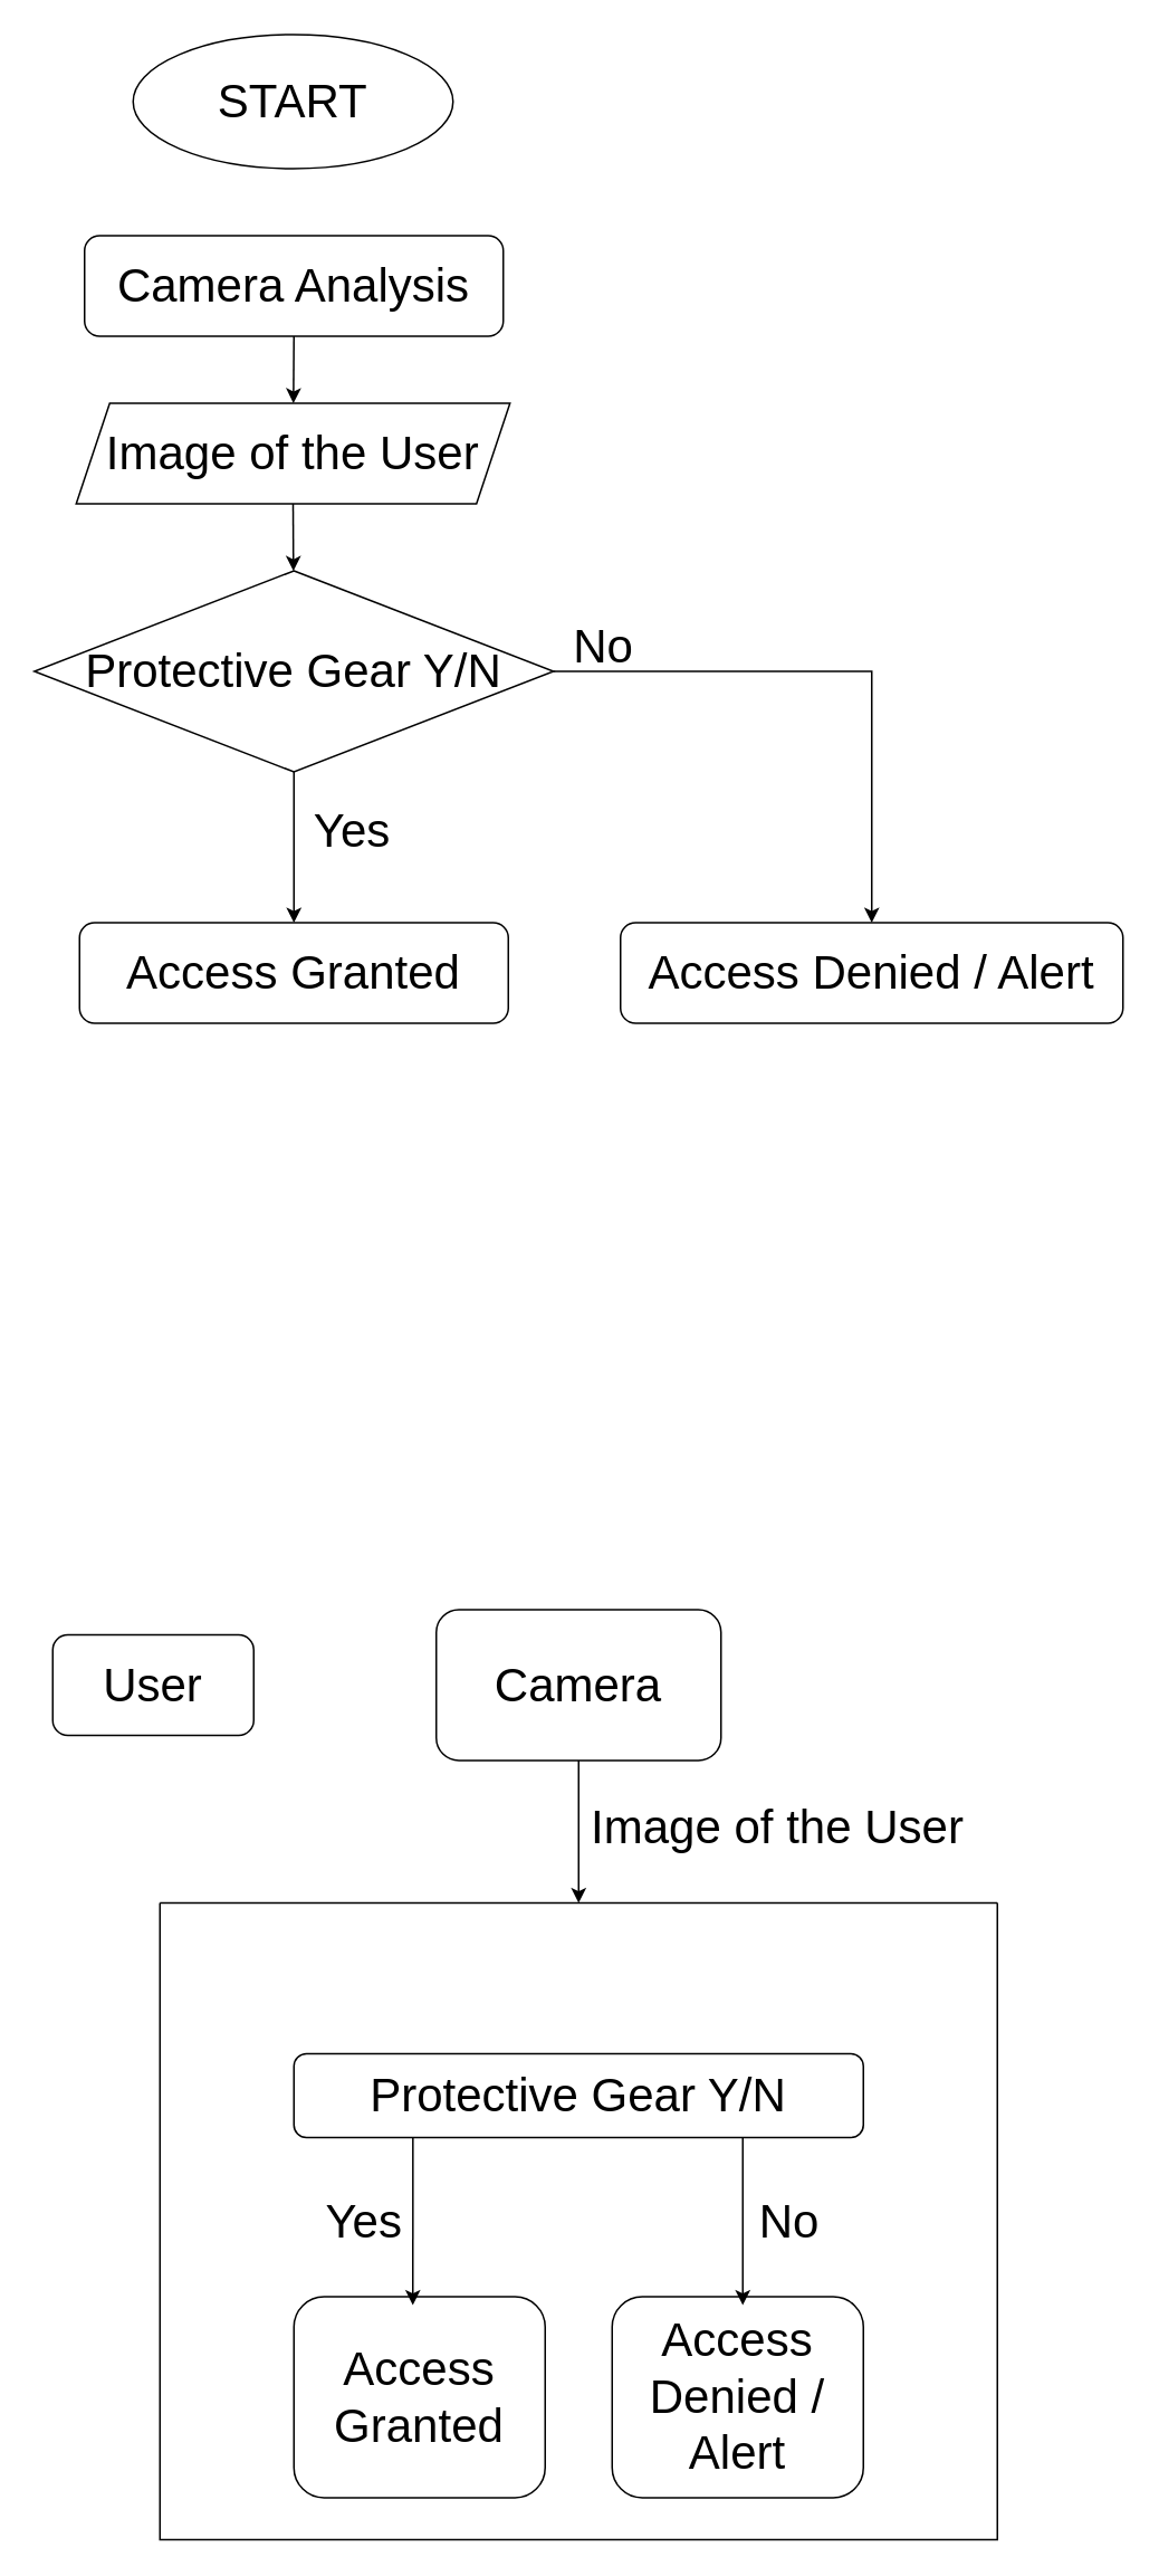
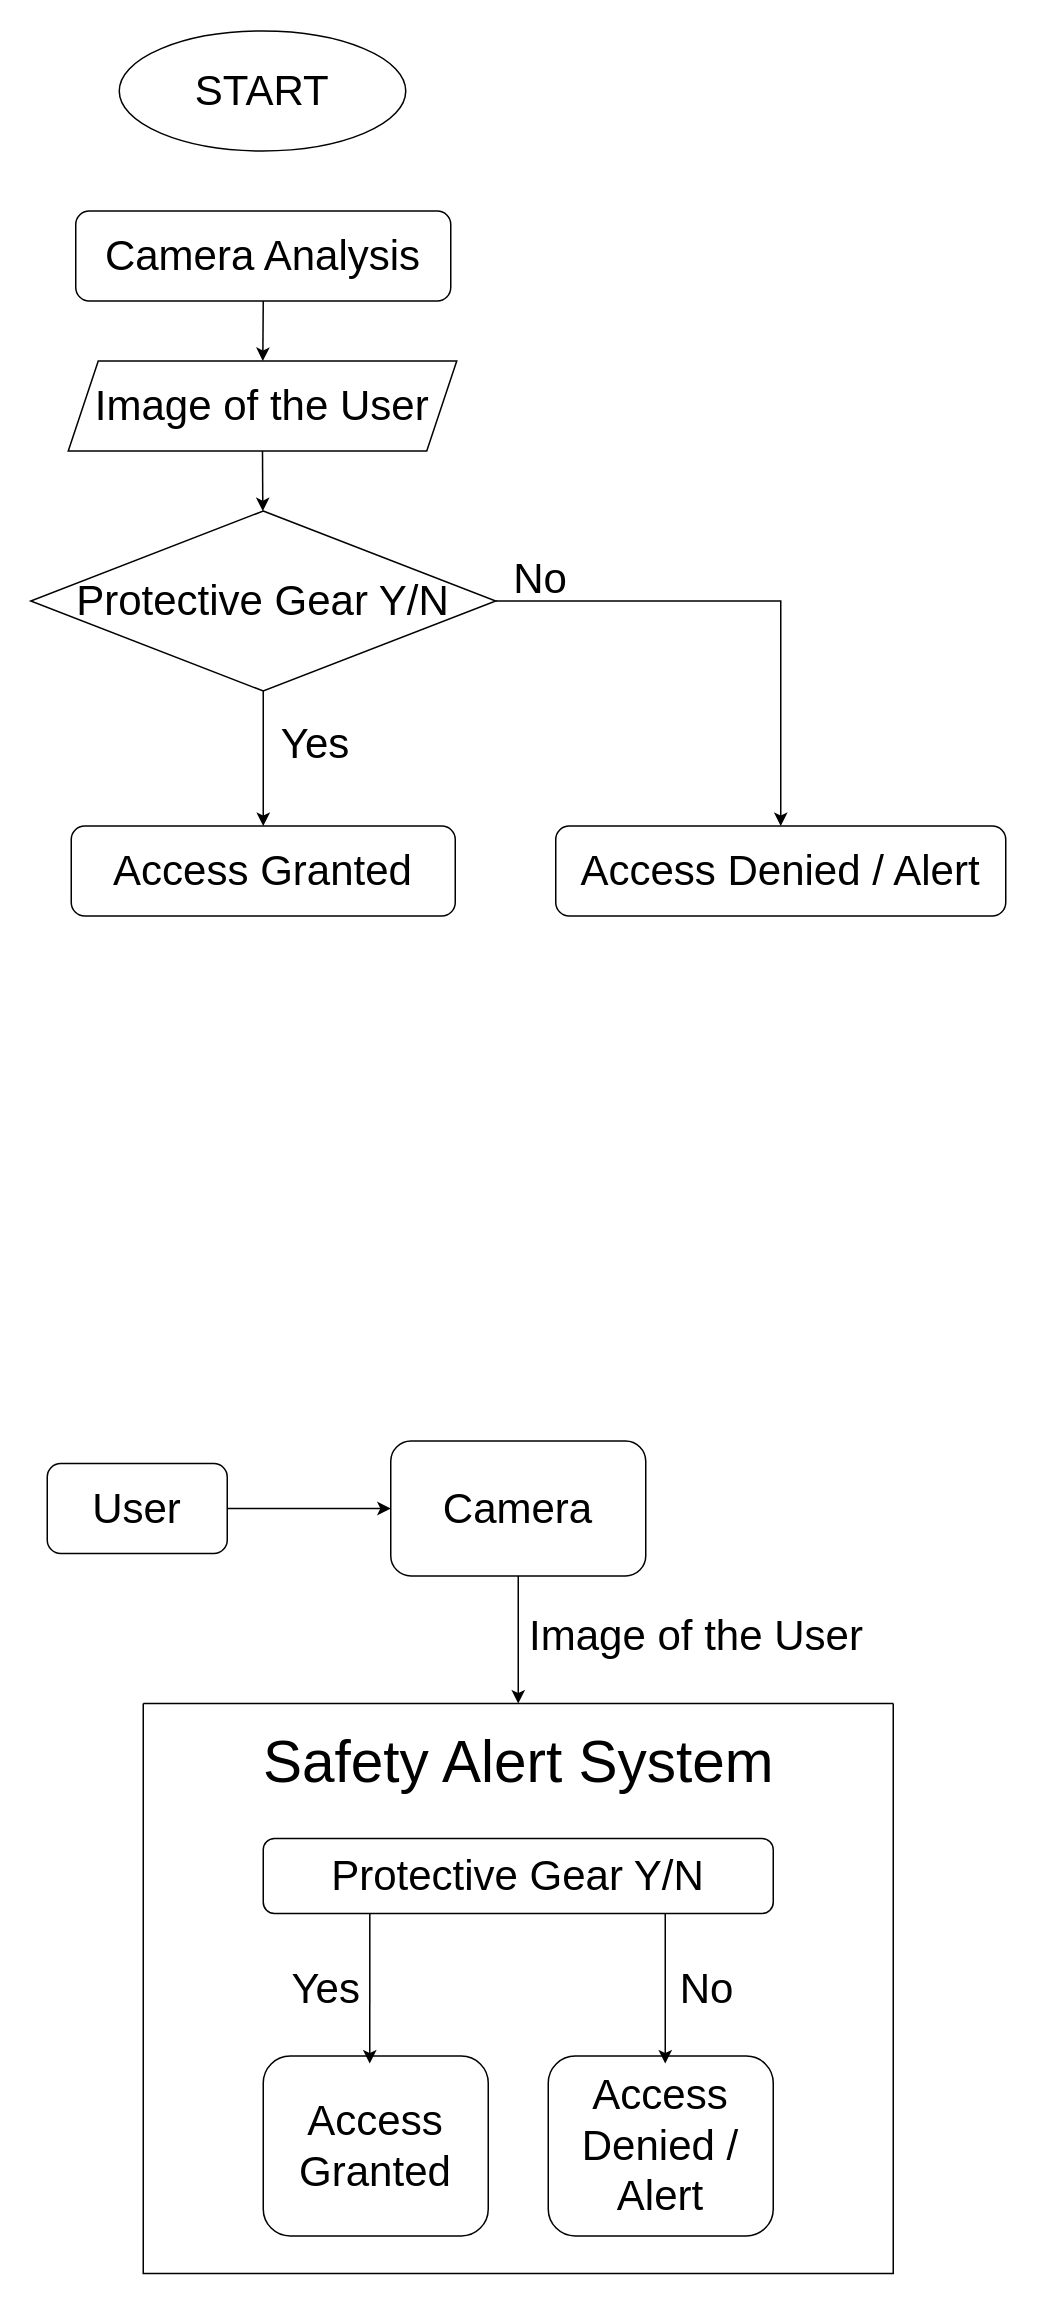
+ <mxCell id="4" value="" style="endArrow=classic;html=1;rounded=0;fontSize=28;exitX=1;exitY=0.5;exitDx=0;exitDy=0;entryX=0;entryY=0.5;entryDx=0;entryDy=0;" edge="1" parent="1" source="2" target="3"><mxGeometry width="50" height="50" relative="1" as="geometry"><mxPoint x="321" y="1305" as="sourcePoint" /><mxPoint x="371" y="1255" as="targetPoint" /></mxGeometry></mxCell>
+ <mxCell id="7" value="&lt;font style=&quot;font-size: 39px&quot;&gt;Safety Alert System&lt;/font&gt;" style="text;html=1;align=center;verticalAlign=middle;resizable=0;points=[];autosize=1;strokeColor=none;fillColor=none;fontSize=28;" vertex="1" parent="6"><mxGeometry x="70" y="20" width="360" height="40" as="geometry" /></mxCell>
